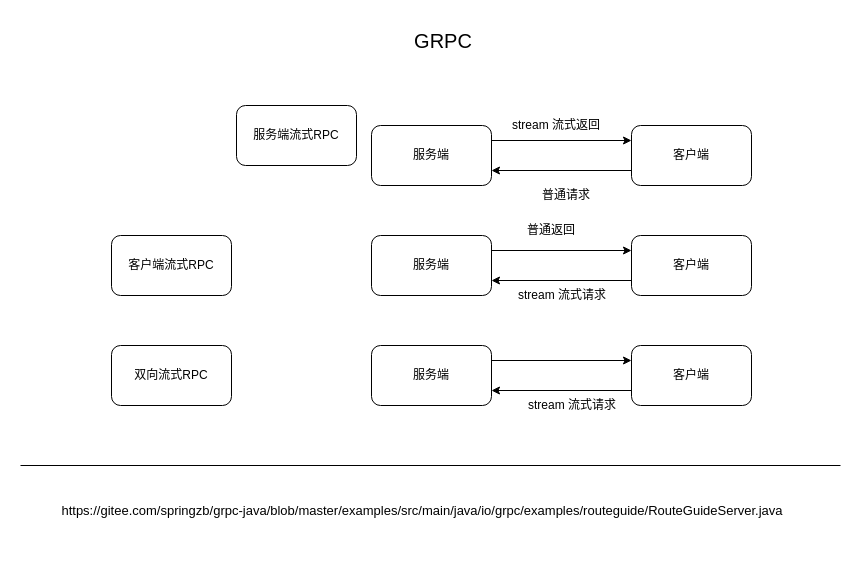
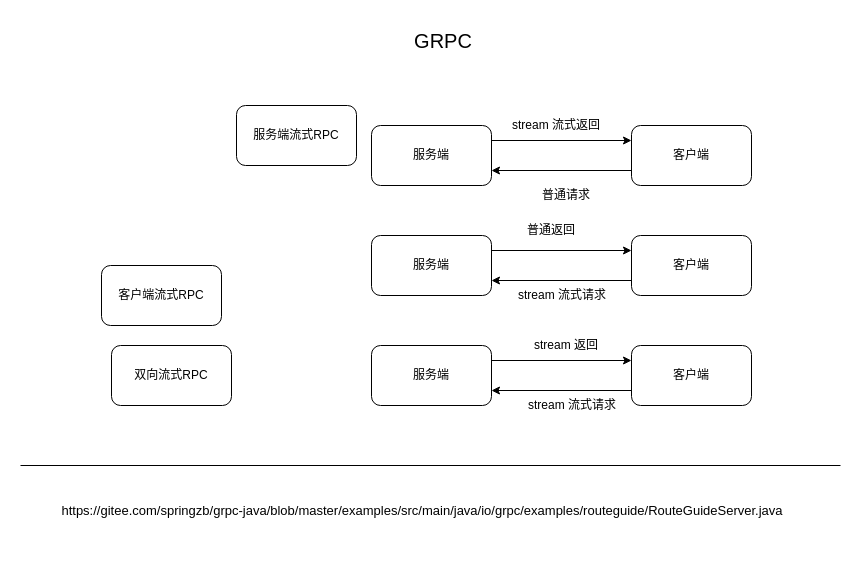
- <mxCell id="10" value="客户端流式RPC" style="rounded=1;whiteSpace=wrap;html=1;" vertex="1" parent="1"><mxGeometry x="111" y="235" width="120" height="60" as="geometry" /></mxCell>
+ <mxCell id="10" value="客户端流式RPC" style="rounded=1;whiteSpace=wrap;html=1;" vertex="1" parent="1"><mxGeometry x="101" y="265" width="120" height="60" as="geometry" /></mxCell>
+ <mxCell id="22" value="stream 返回" style="text;html=1;strokeColor=none;fillColor=none;align=center;verticalAlign=middle;whiteSpace=wrap;rounded=0;" vertex="1" parent="1"><mxGeometry x="531" y="335" width="70" height="20" as="geometry" /></mxCell>
